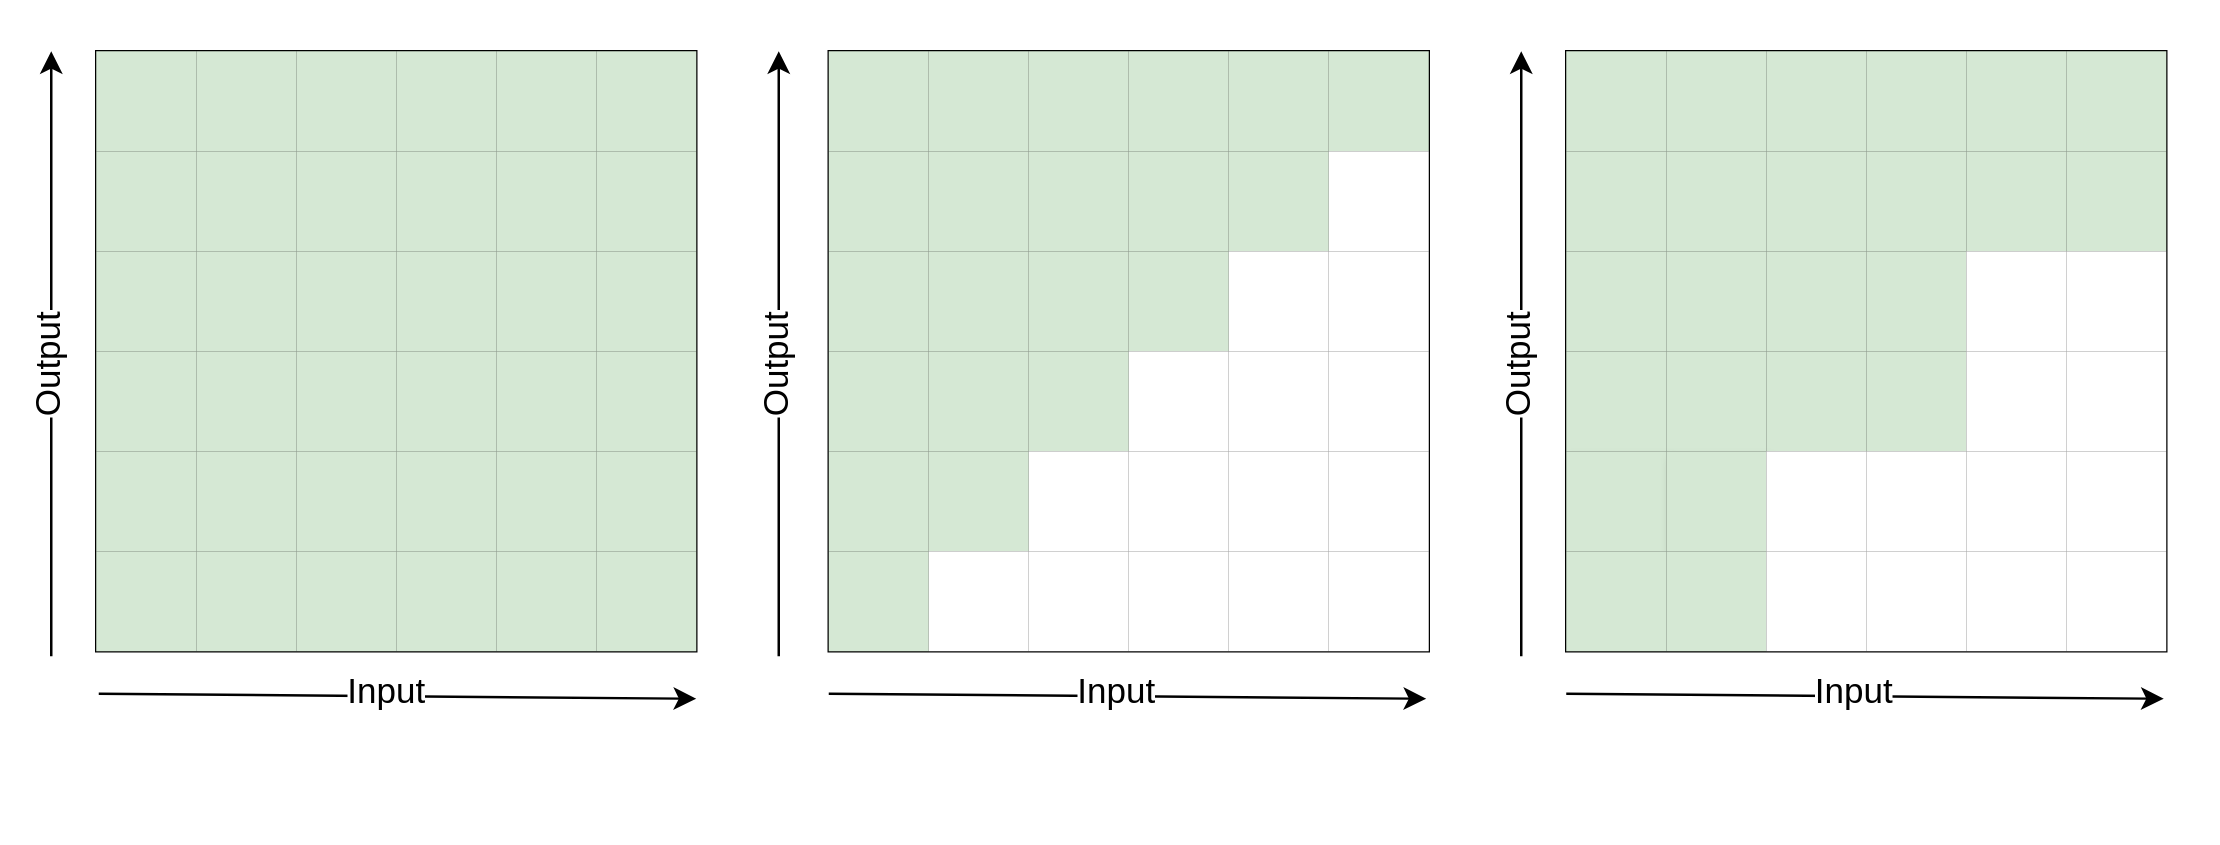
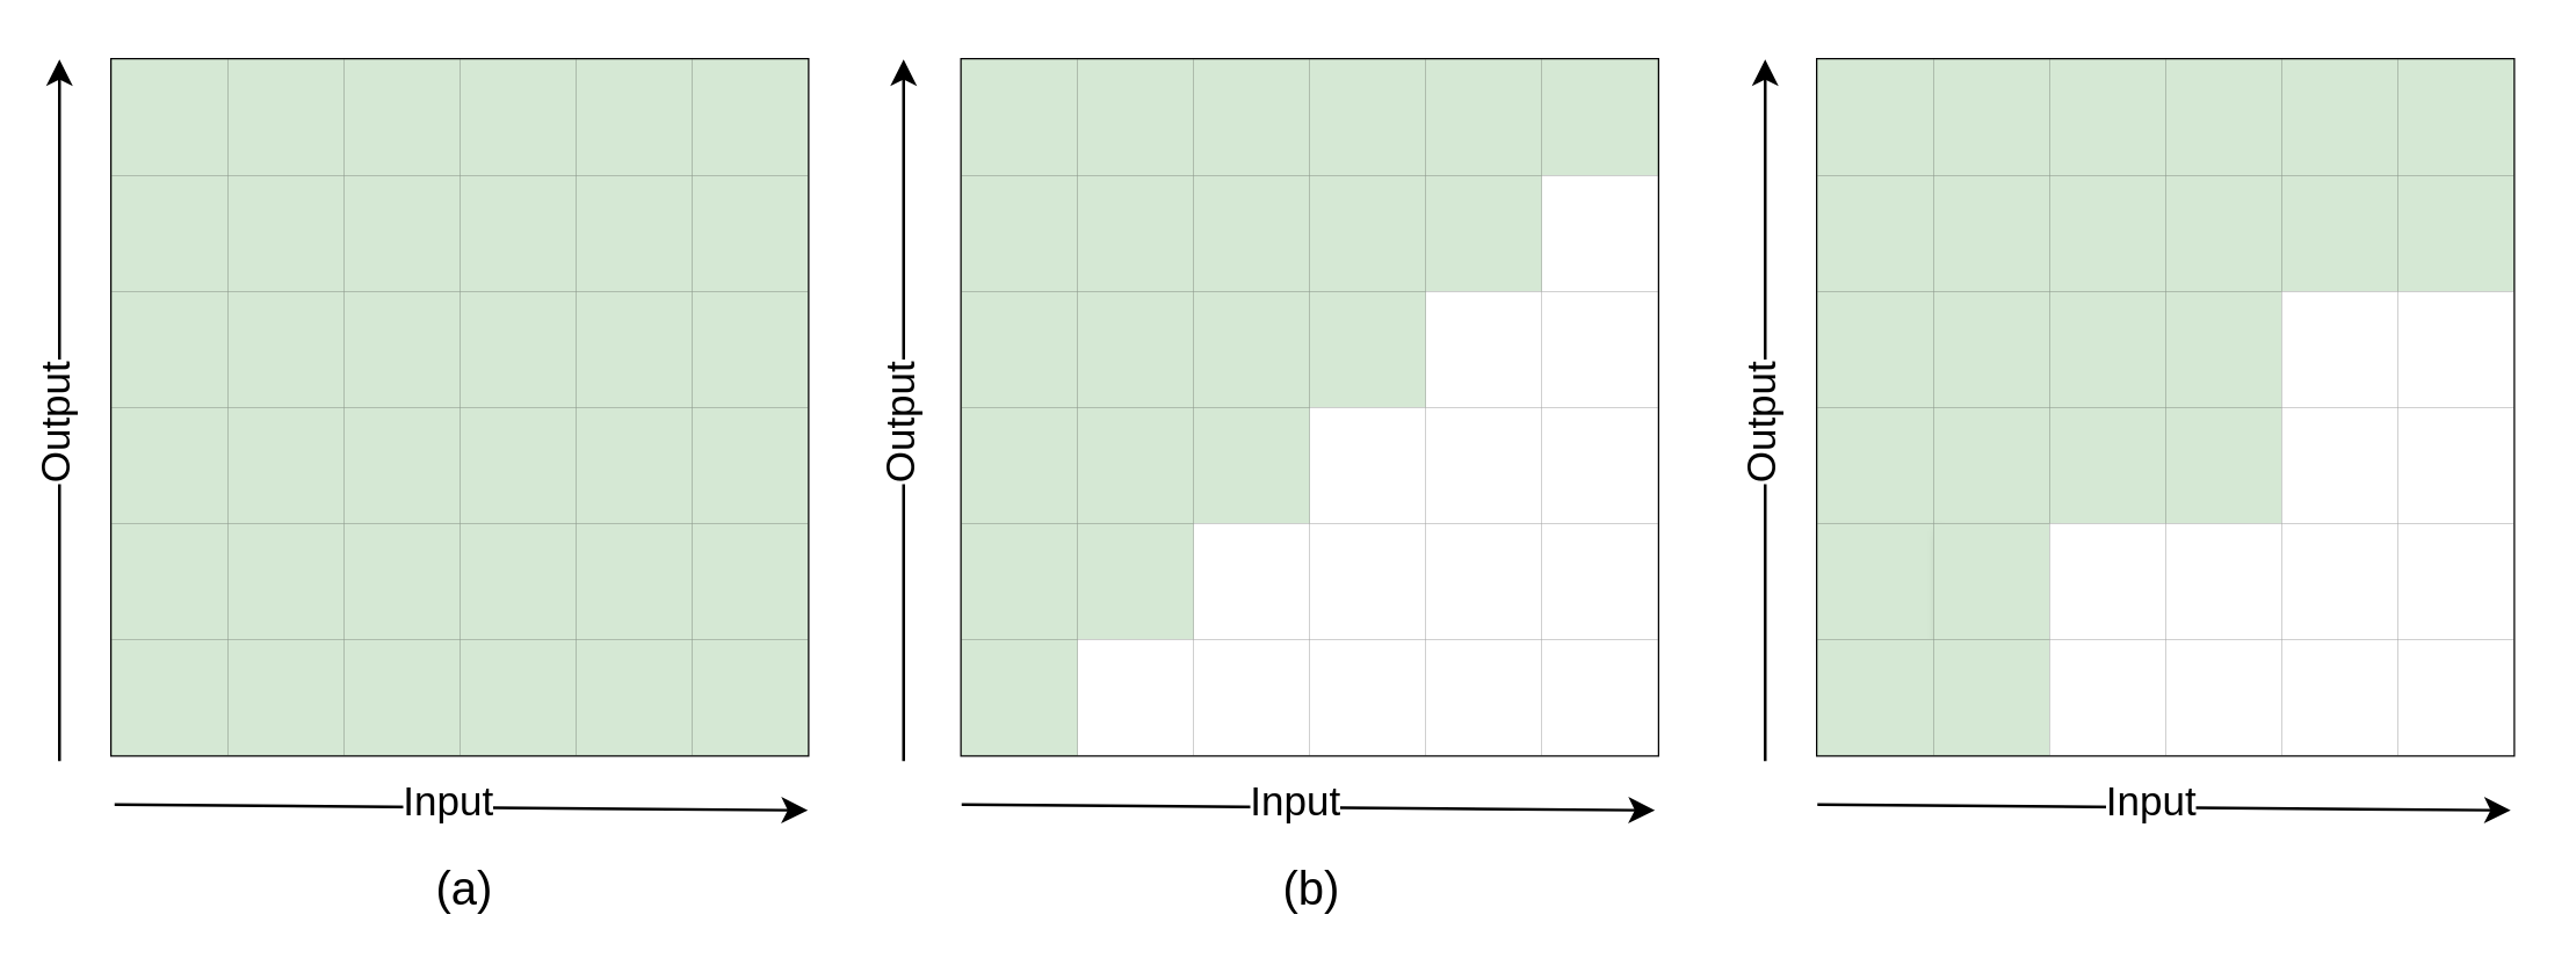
+ <mxCell id="142" value="(a)" style="text;html=1;fillColor=none;align=center;verticalAlign=middle;whiteSpace=wrap;rounded=0;fontSize=16;perimeterSpacing=3;strokeColor=#FFFFFF;" vertex="1" parent="1"><mxGeometry x="42" y="296" width="236" height="20" as="geometry" /></mxCell>
+ <mxCell id="90" value="(b)" style="text;html=1;fillColor=none;align=center;verticalAlign=middle;whiteSpace=wrap;rounded=0;fontSize=16;perimeterSpacing=3;strokeColor=#FFFFFF;" vertex="1" parent="1"><mxGeometry x="334" y="296" width="236" height="20" as="geometry" /></mxCell>
